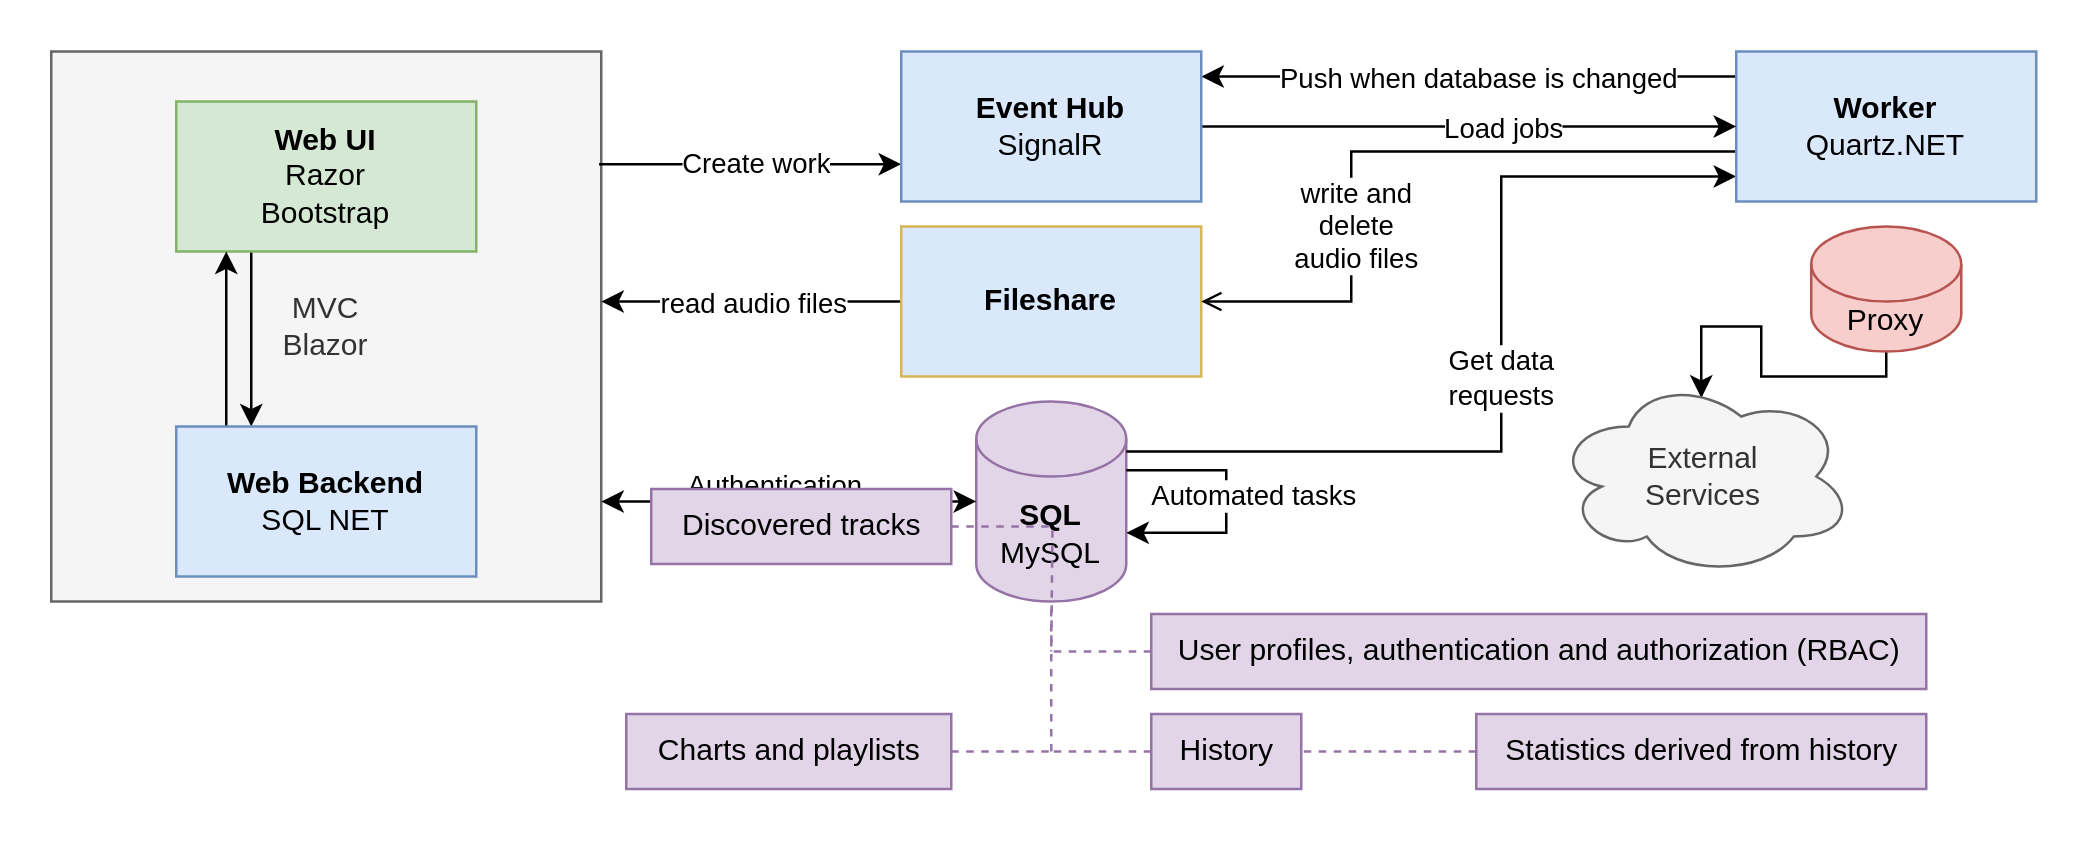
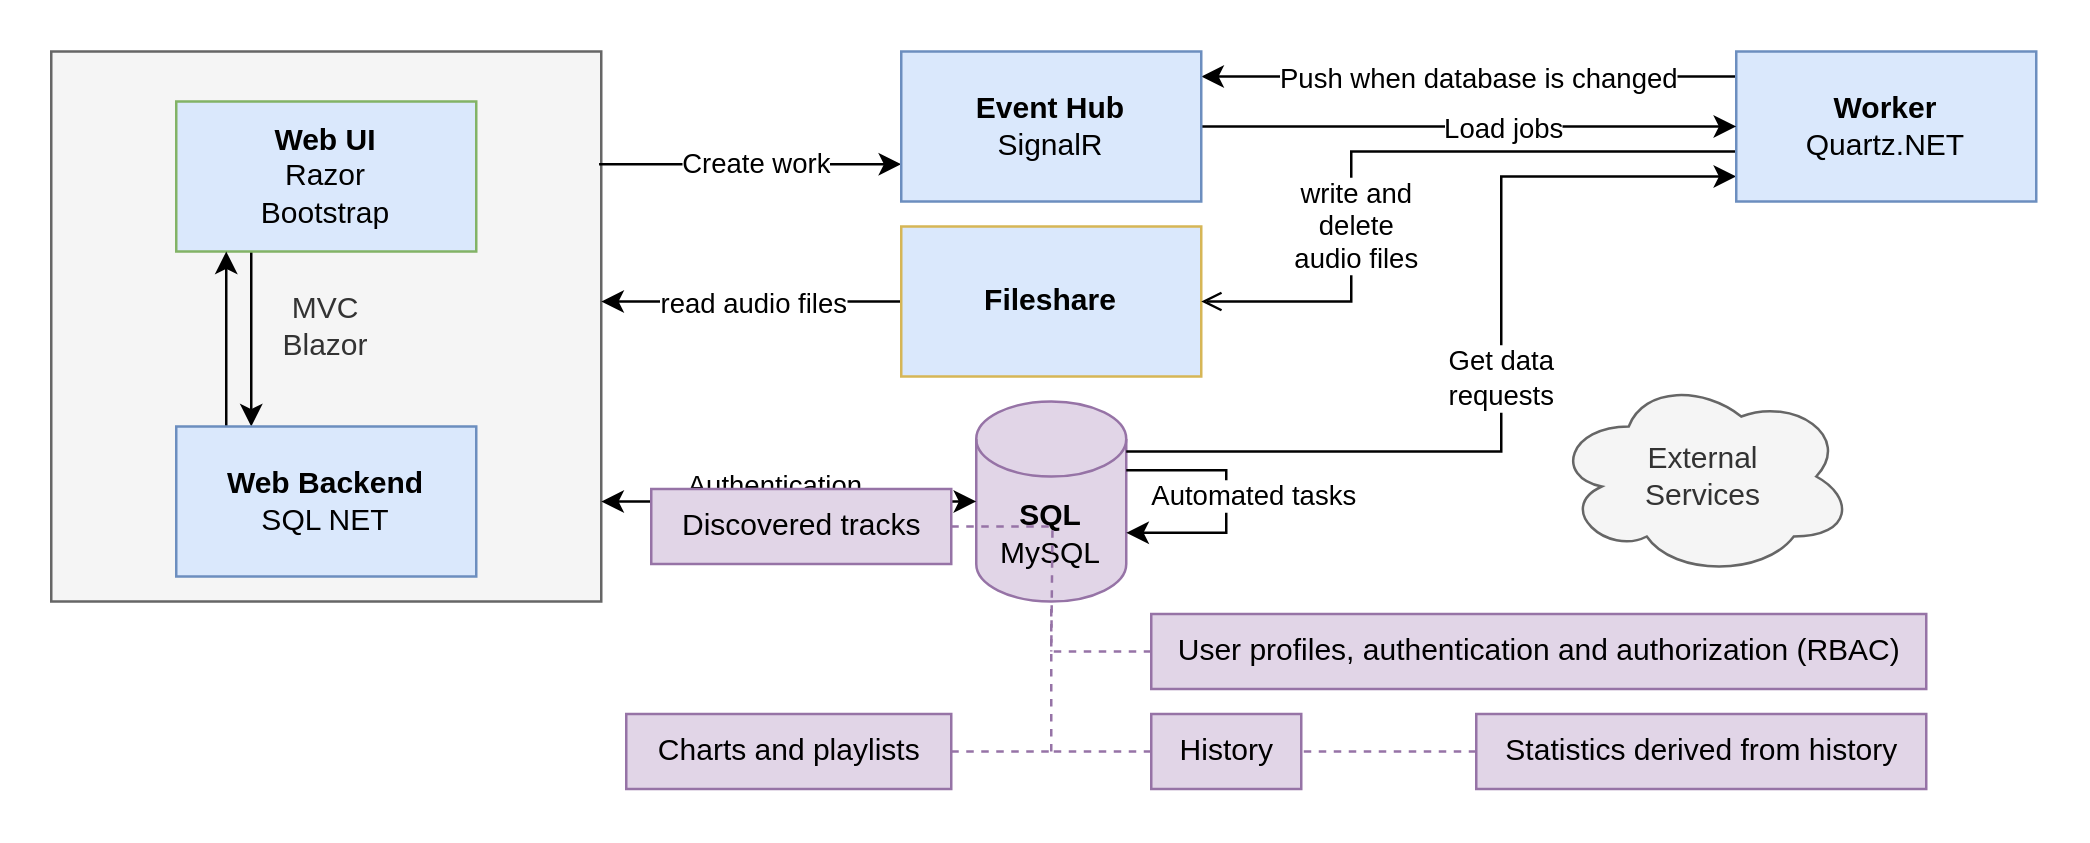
- <mxCell id="5" value="&lt;b&gt;Web UI&lt;/b&gt;&lt;br&gt;Razor&lt;br&gt;Bootstrap" style="rounded=0;whiteSpace=wrap;html=1;fillColor=#d5e8d4;strokeColor=#82b366;" parent="1" vertex="1"><mxGeometry x="70" y="40" width="120" height="60" as="geometry" /></mxCell>
+ <mxCell id="5" value="&lt;b&gt;Web UI&lt;/b&gt;&lt;br&gt;Razor&lt;br&gt;Bootstrap" style="rounded=0;whiteSpace=wrap;html=1;fillColor=#dae8fc;strokeColor=#82b366;" parent="1" vertex="1"><mxGeometry x="70" y="40" width="120" height="60" as="geometry" /></mxCell>
- <mxCell id="39" value="Proxy" style="shape=cylinder3;whiteSpace=wrap;html=1;boundedLbl=1;backgroundOutline=1;size=15;fillColor=#f8cecc;strokeColor=#b85450;" vertex="1" parent="1"><mxGeometry x="724" y="90" width="60" height="50" as="geometry" /></mxCell>
- <mxCell id="15" style="edgeStyle=orthogonalEdgeStyle;rounded=0;orthogonalLoop=1;jettySize=auto;html=1;startArrow=none;entryX=0.492;entryY=0.107;entryDx=0;entryDy=0;entryPerimeter=0;" parent="1" source="39" target="23" edge="1"><mxGeometry relative="1" as="geometry"><Array as="points"><mxPoint x="754" y="150" /><mxPoint x="704" y="150" /><mxPoint x="704" y="130" /><mxPoint x="680" y="130" /><mxPoint x="680" y="149" /></Array></mxGeometry></mxCell>
